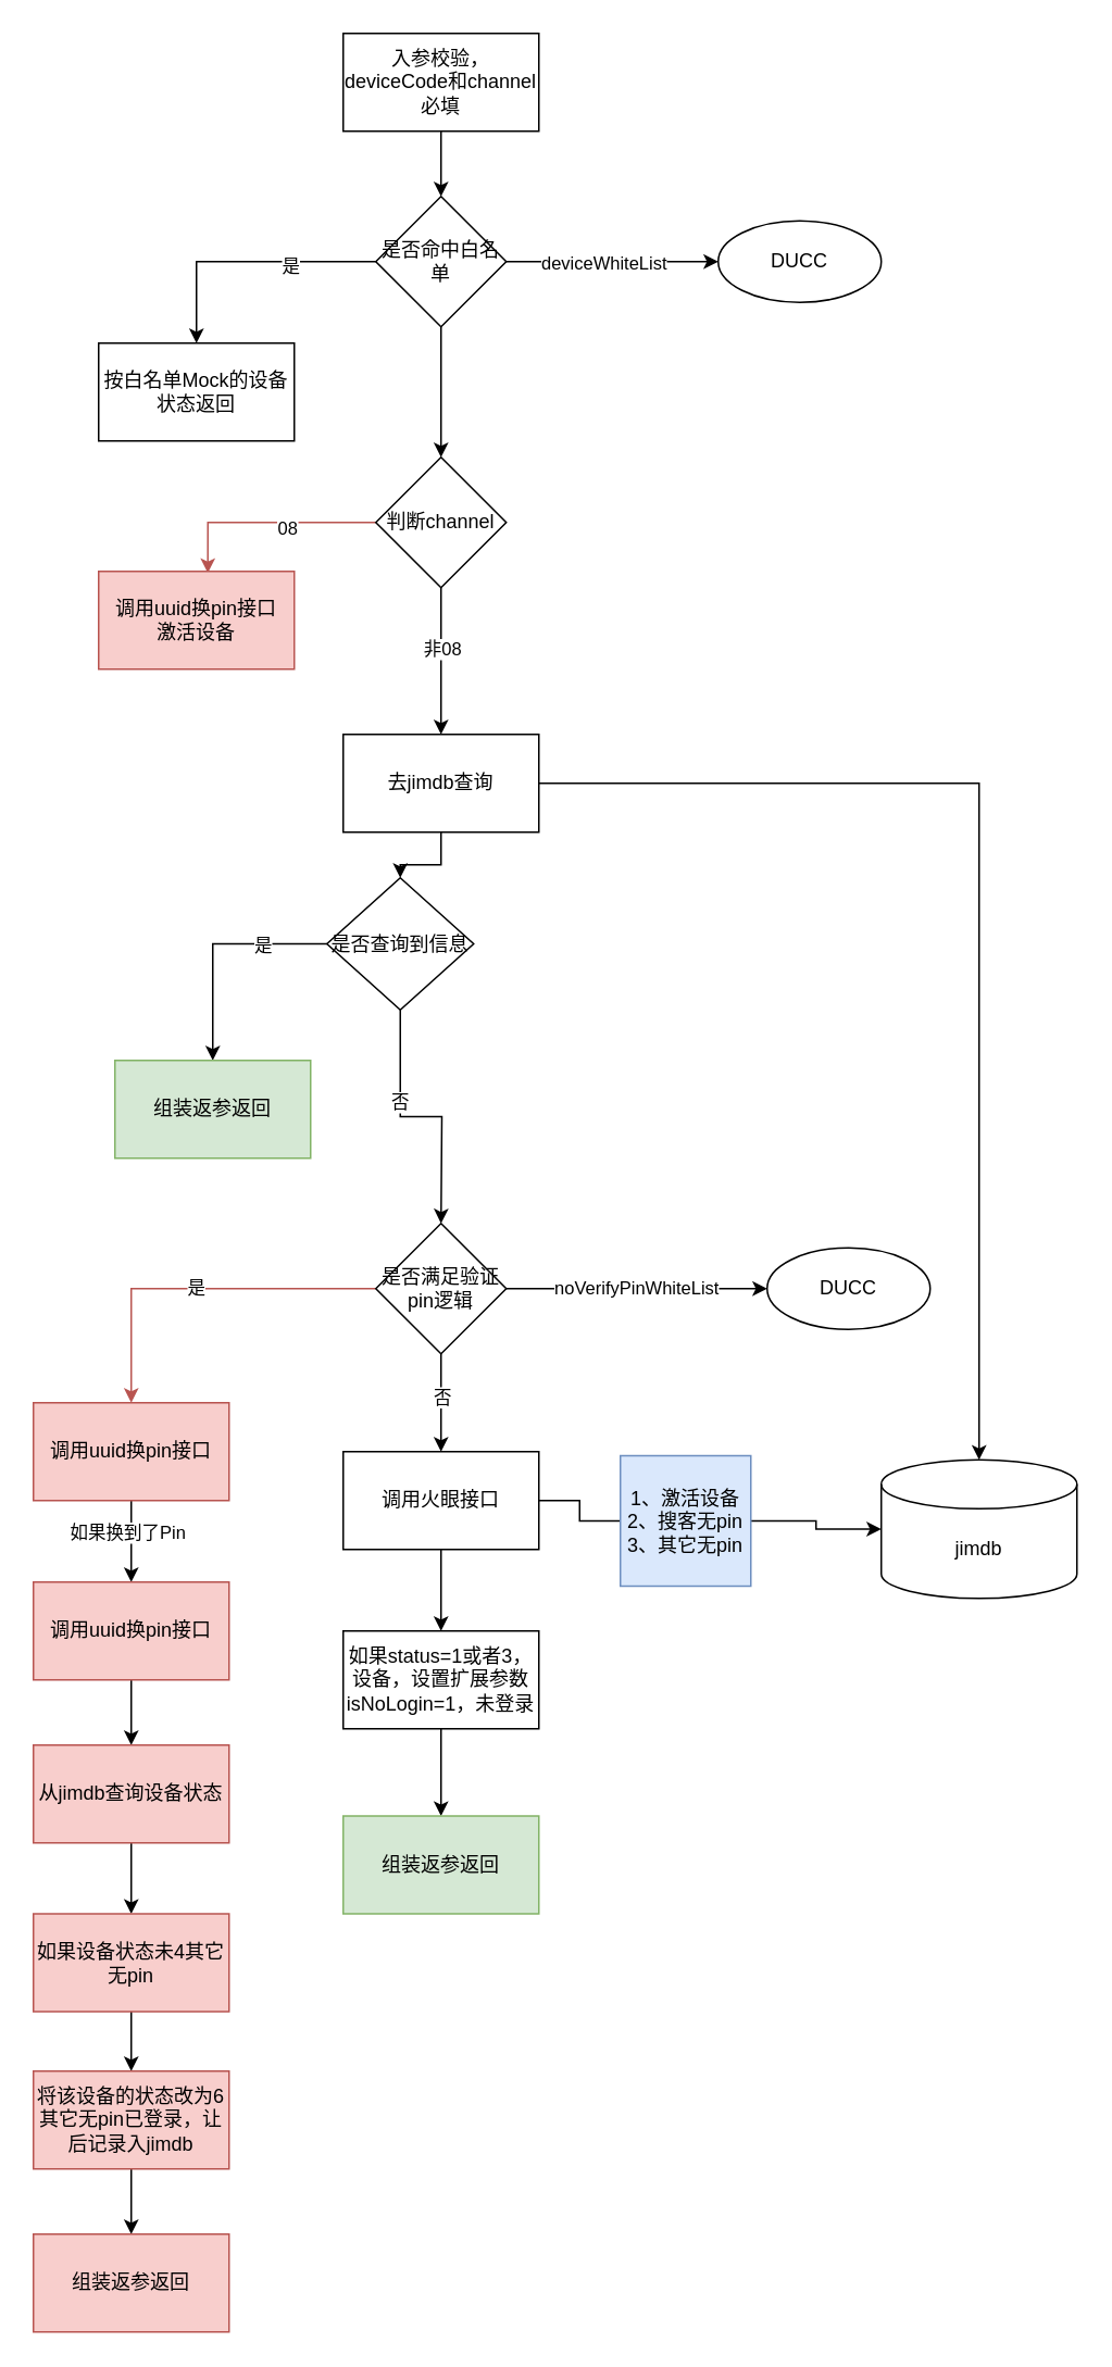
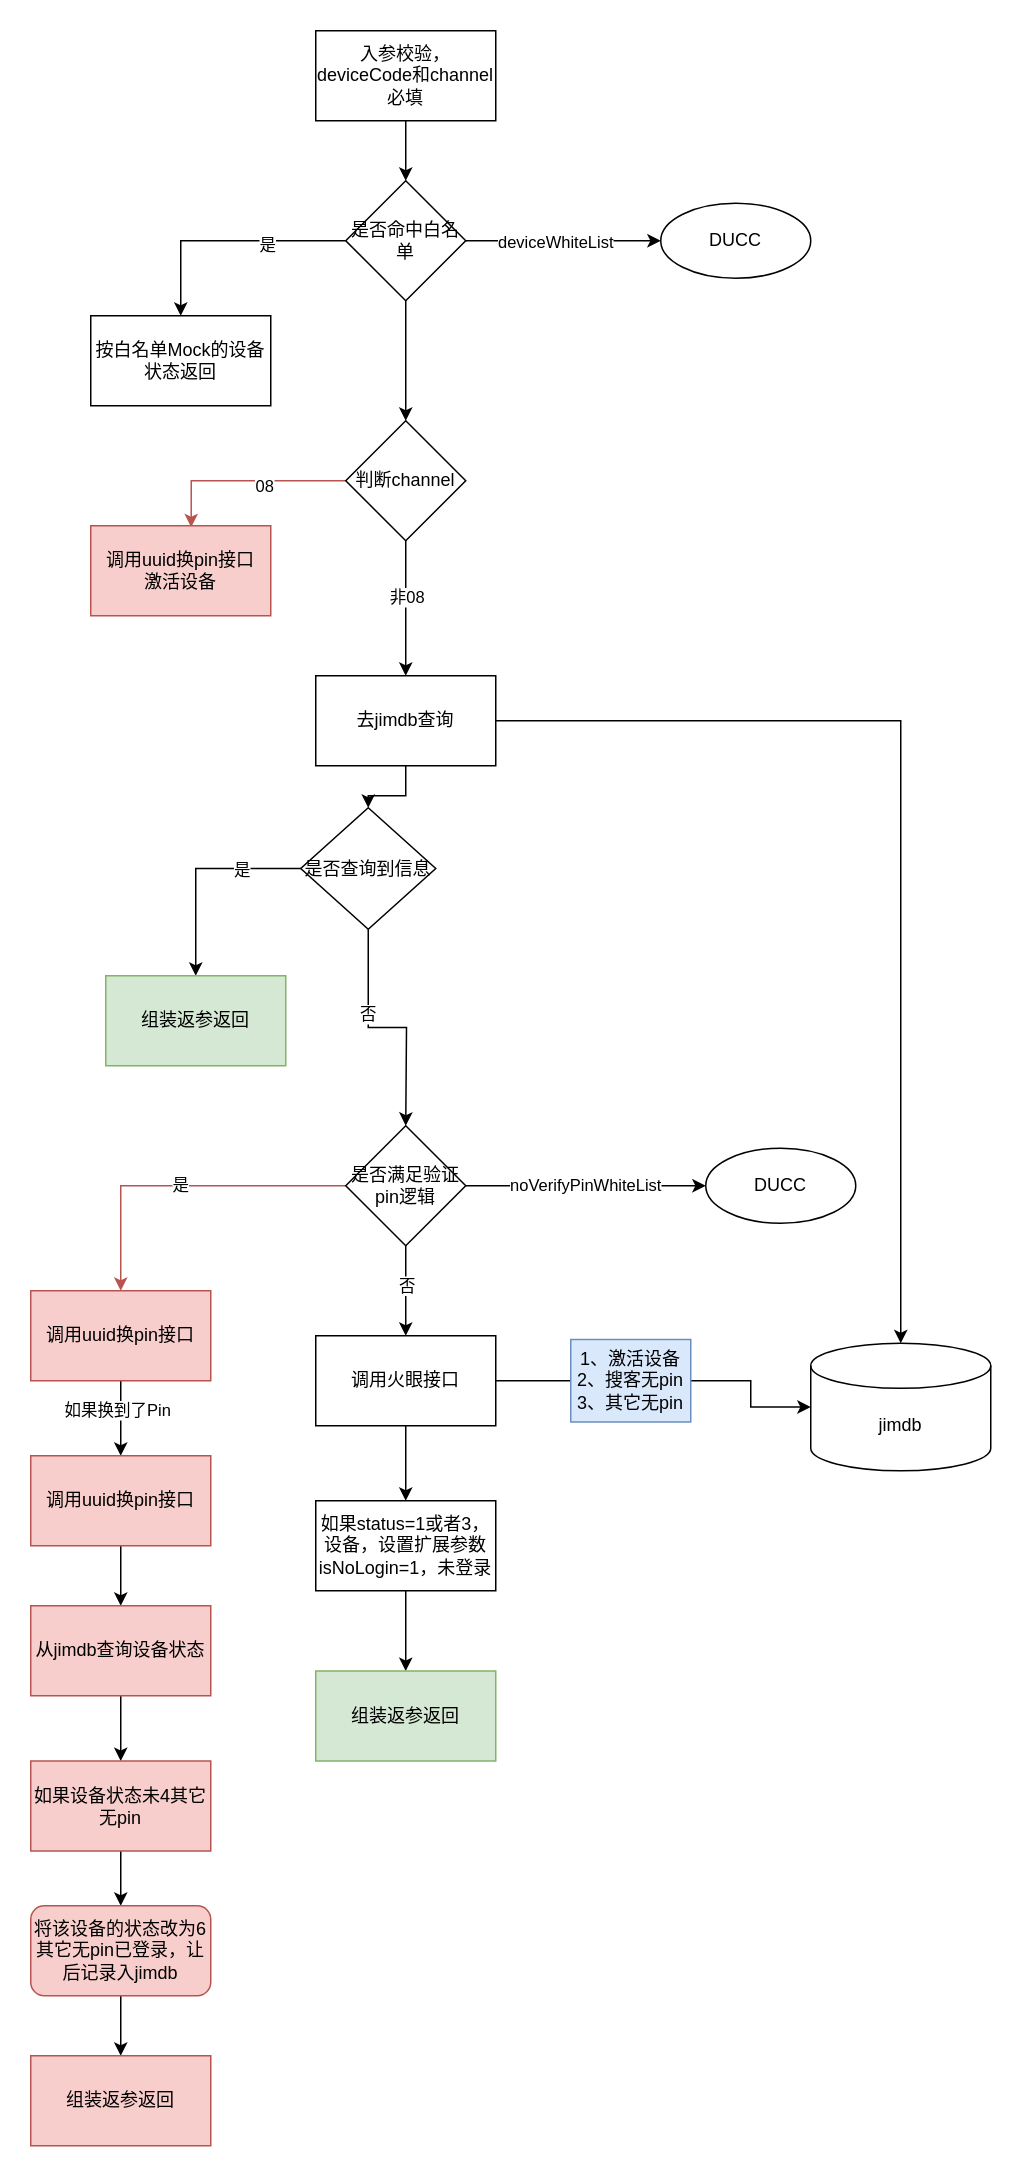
- <mxCell id="50" value="1、激活设备&lt;br&gt;2、搜客无pin&lt;br&gt;3、其它无pin" style="text;html=1;strokeColor=#6c8ebf;fillColor=#dae8fc;align=center;verticalAlign=middle;whiteSpace=wrap;rounded=0;" vertex="1" parent="1"><mxGeometry x="380" y="892.5" width="80" height="80" as="geometry" /></mxCell>
+ <mxCell id="50" value="1、激活设备&lt;br&gt;2、搜客无pin&lt;br&gt;3、其它无pin" style="text;html=1;strokeColor=#6c8ebf;fillColor=#dae8fc;align=center;verticalAlign=middle;whiteSpace=wrap;rounded=0;" vertex="1" parent="1"><mxGeometry x="380" y="892.5" width="80" height="55" as="geometry" /></mxCell>
- <mxCell id="44" value="将该设备的状态改为6其它无pin已登录，让后记录入jimdb" style="rounded=0;whiteSpace=wrap;html=1;fillColor=#f8cecc;strokeColor=#b85450;" vertex="1" parent="1"><mxGeometry x="20" y="1270" width="120" height="60" as="geometry" /></mxCell>
+ <mxCell id="44" value="将该设备的状态改为6其它无pin已登录，让后记录入jimdb" style="whiteSpace=wrap;html=1;fillColor=#f8cecc;strokeColor=#b85450;rounded=1;" vertex="1" parent="1"><mxGeometry x="20" y="1270" width="120" height="60" as="geometry" /></mxCell>
